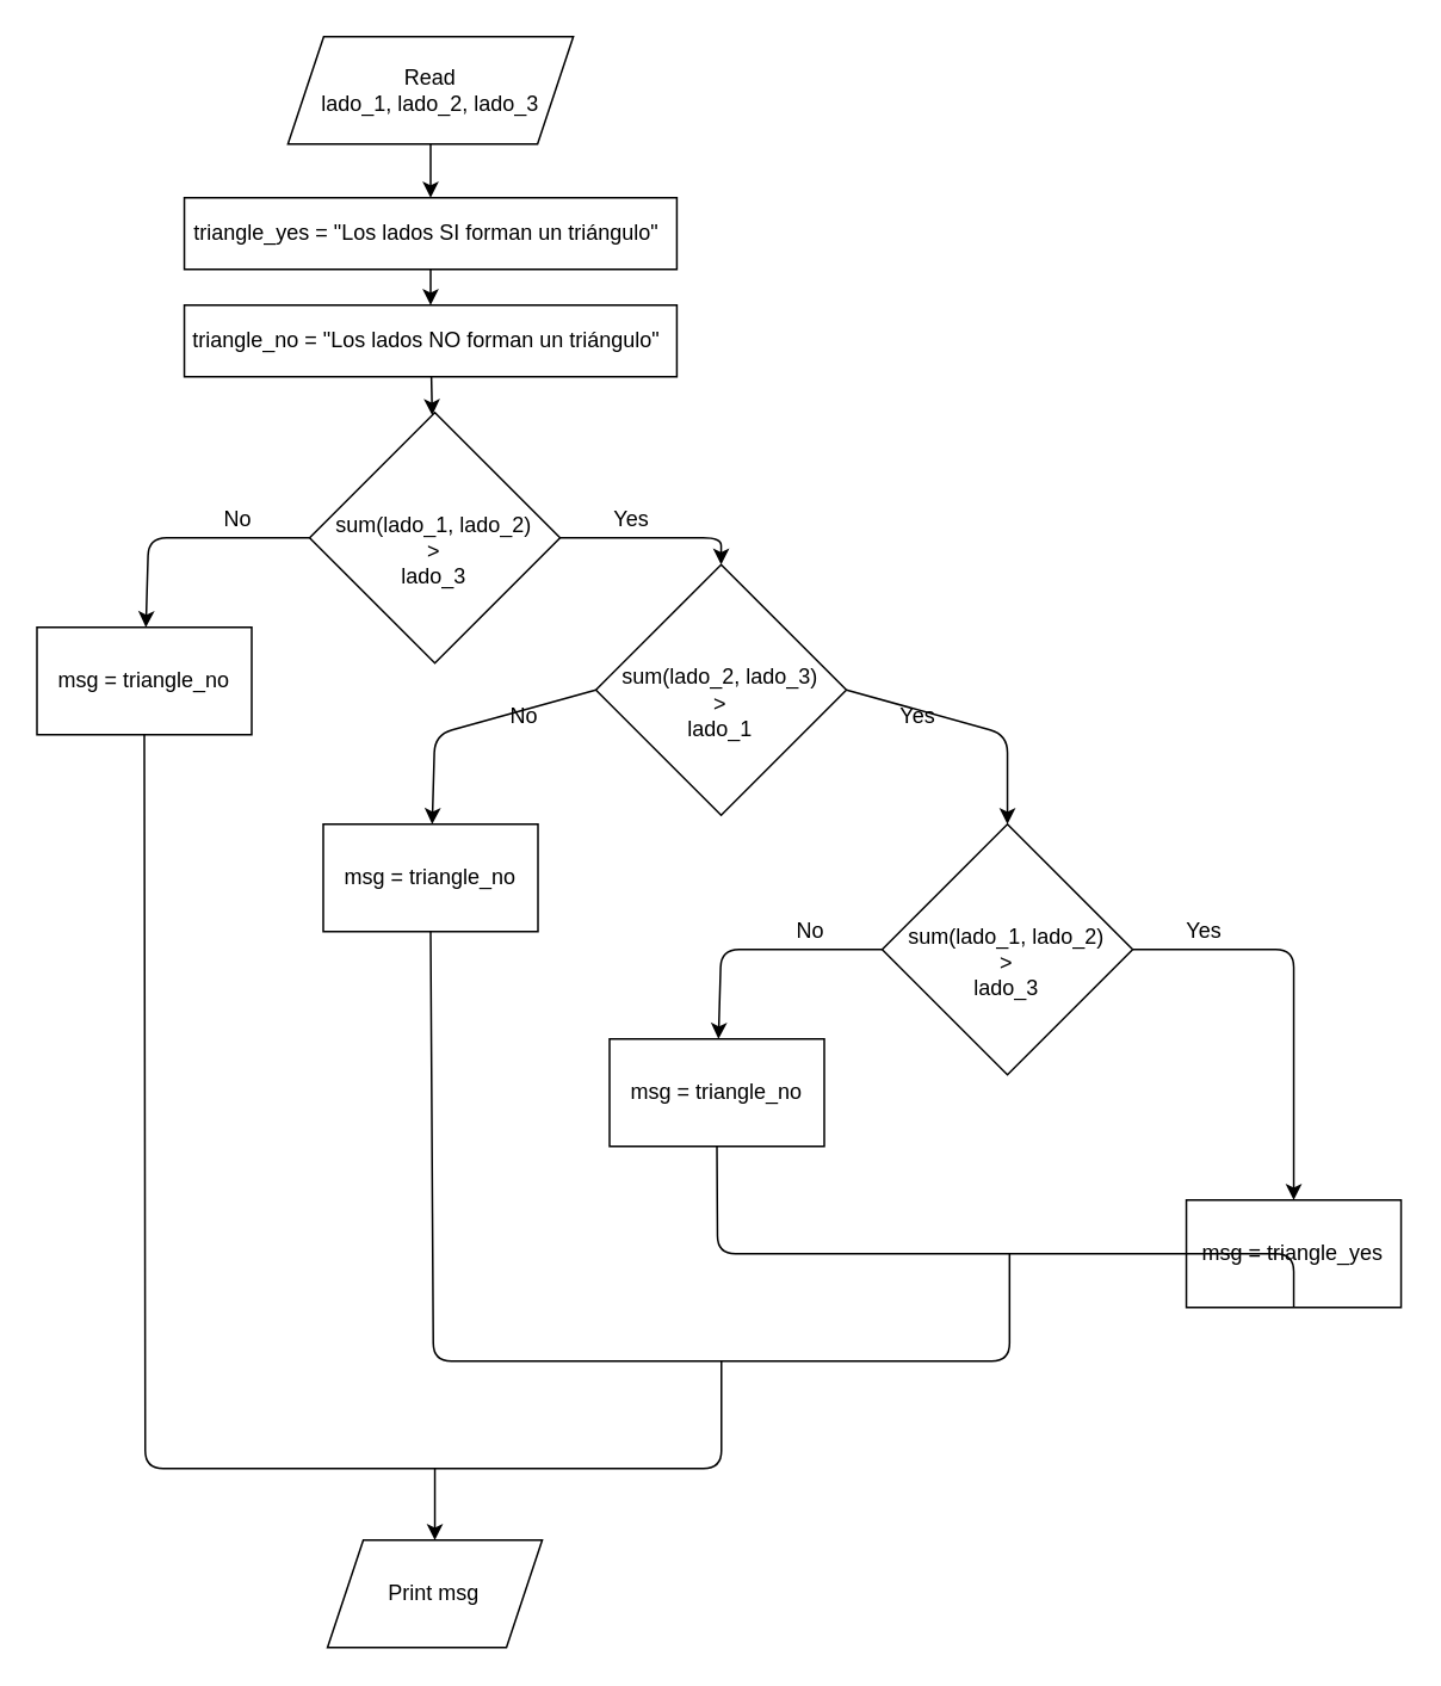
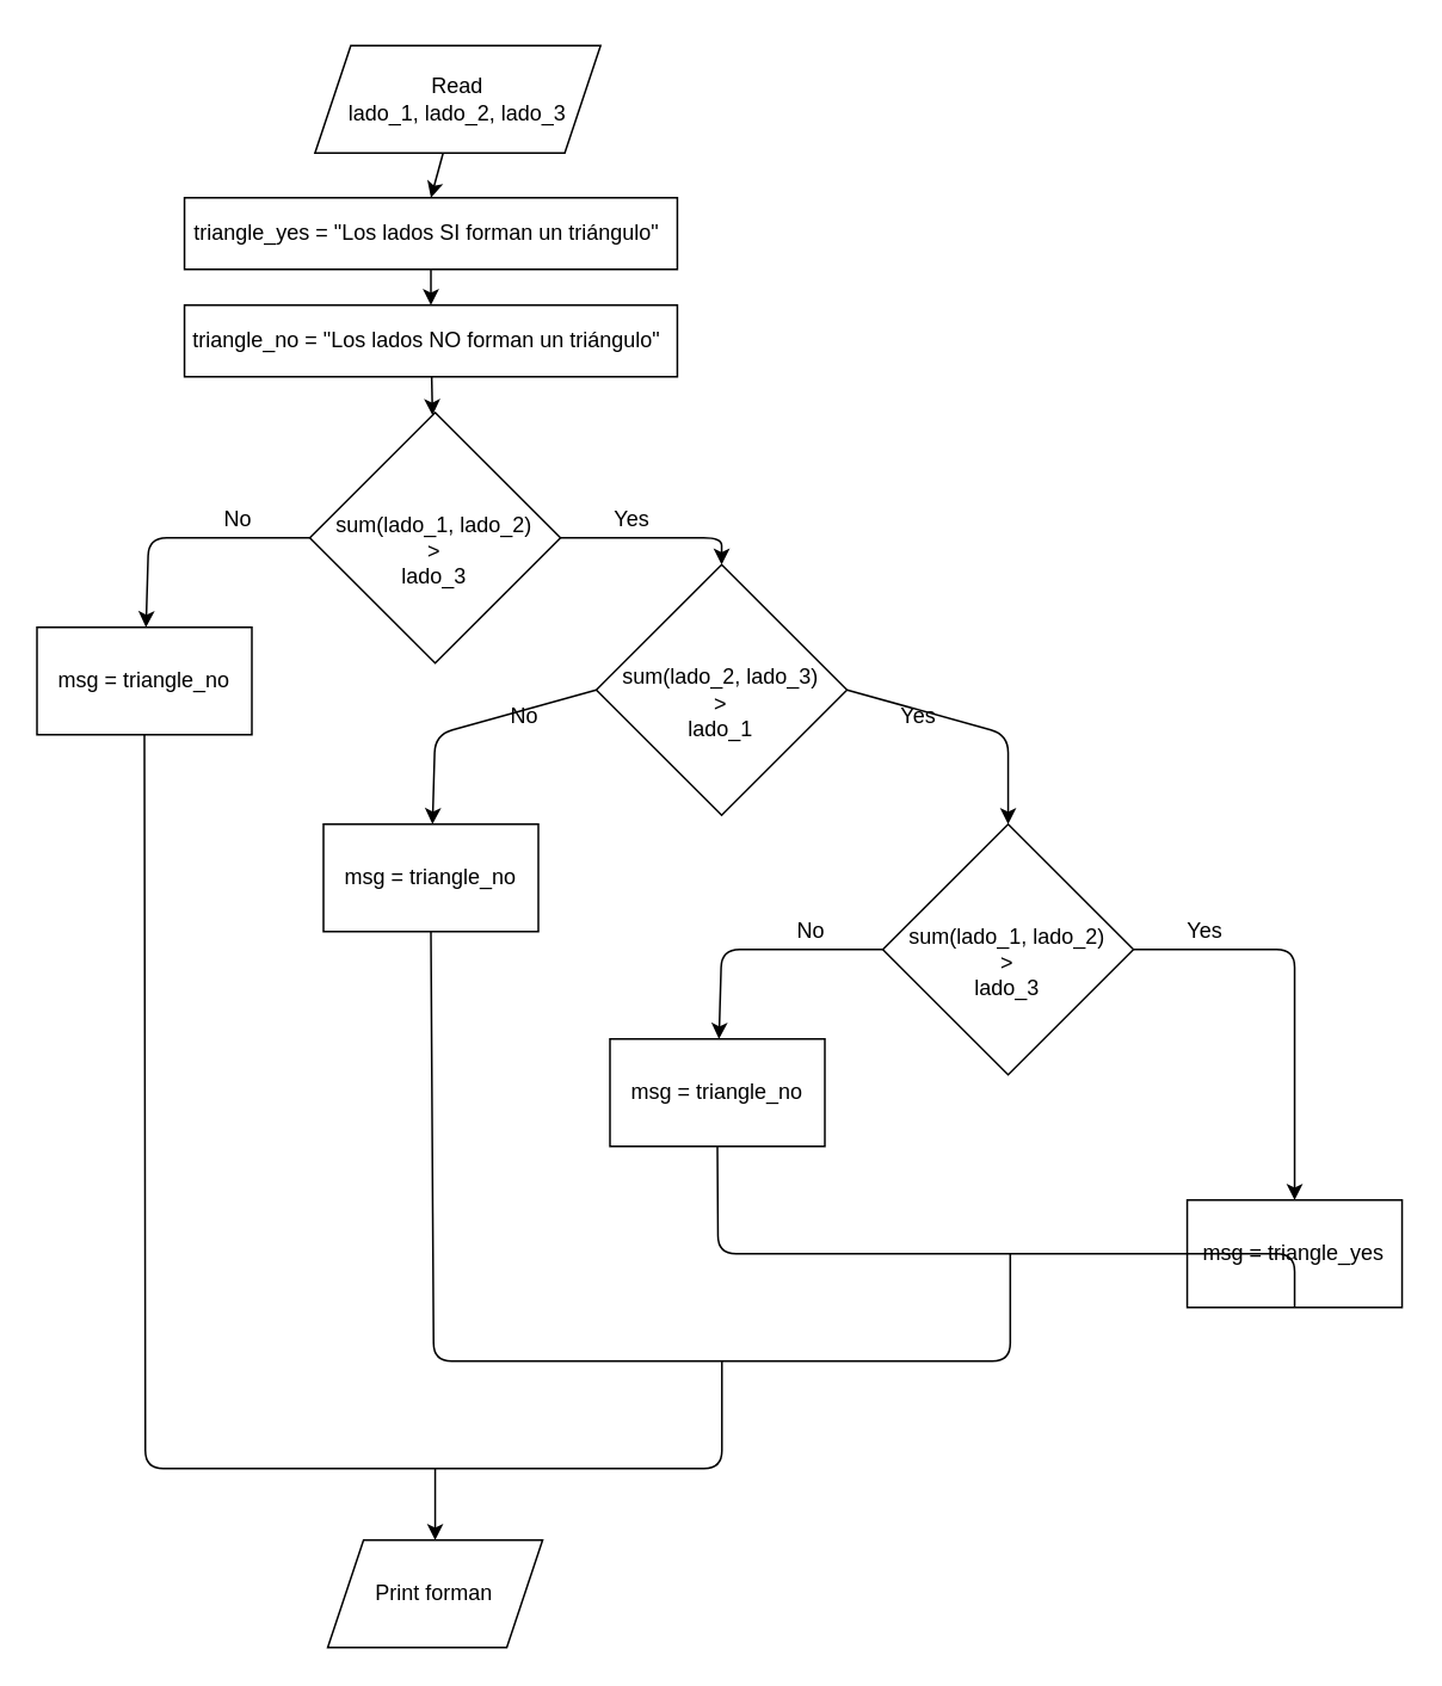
- <mxCell id="3" value="Read&lt;br&gt;lado_1, lado_2, lado_3" style="shape=parallelogram;perimeter=parallelogramPerimeter;whiteSpace=wrap;html=1;fixedSize=1;" vertex="1" parent="1"><mxGeometry x="160.25" y="20" width="159.5" height="60" as="geometry" /></mxCell>
+ <mxCell id="3" value="Read&lt;br&gt;lado_1, lado_2, lado_3" style="shape=parallelogram;perimeter=parallelogramPerimeter;whiteSpace=wrap;html=1;fixedSize=1;" vertex="1" parent="1"><mxGeometry x="175.25" y="25" width="159.5" height="60" as="geometry" /></mxCell>
- <mxCell id="31" value="Print msg" style="shape=parallelogram;perimeter=parallelogramPerimeter;whiteSpace=wrap;html=1;fixedSize=1;" vertex="1" parent="1"><mxGeometry x="182.37" y="860" width="120" height="60" as="geometry" /></mxCell>
+ <mxCell id="31" value="Print forman" style="shape=parallelogram;perimeter=parallelogramPerimeter;whiteSpace=wrap;html=1;fixedSize=1;" vertex="1" parent="1"><mxGeometry x="182.37" y="860" width="120" height="60" as="geometry" /></mxCell>
